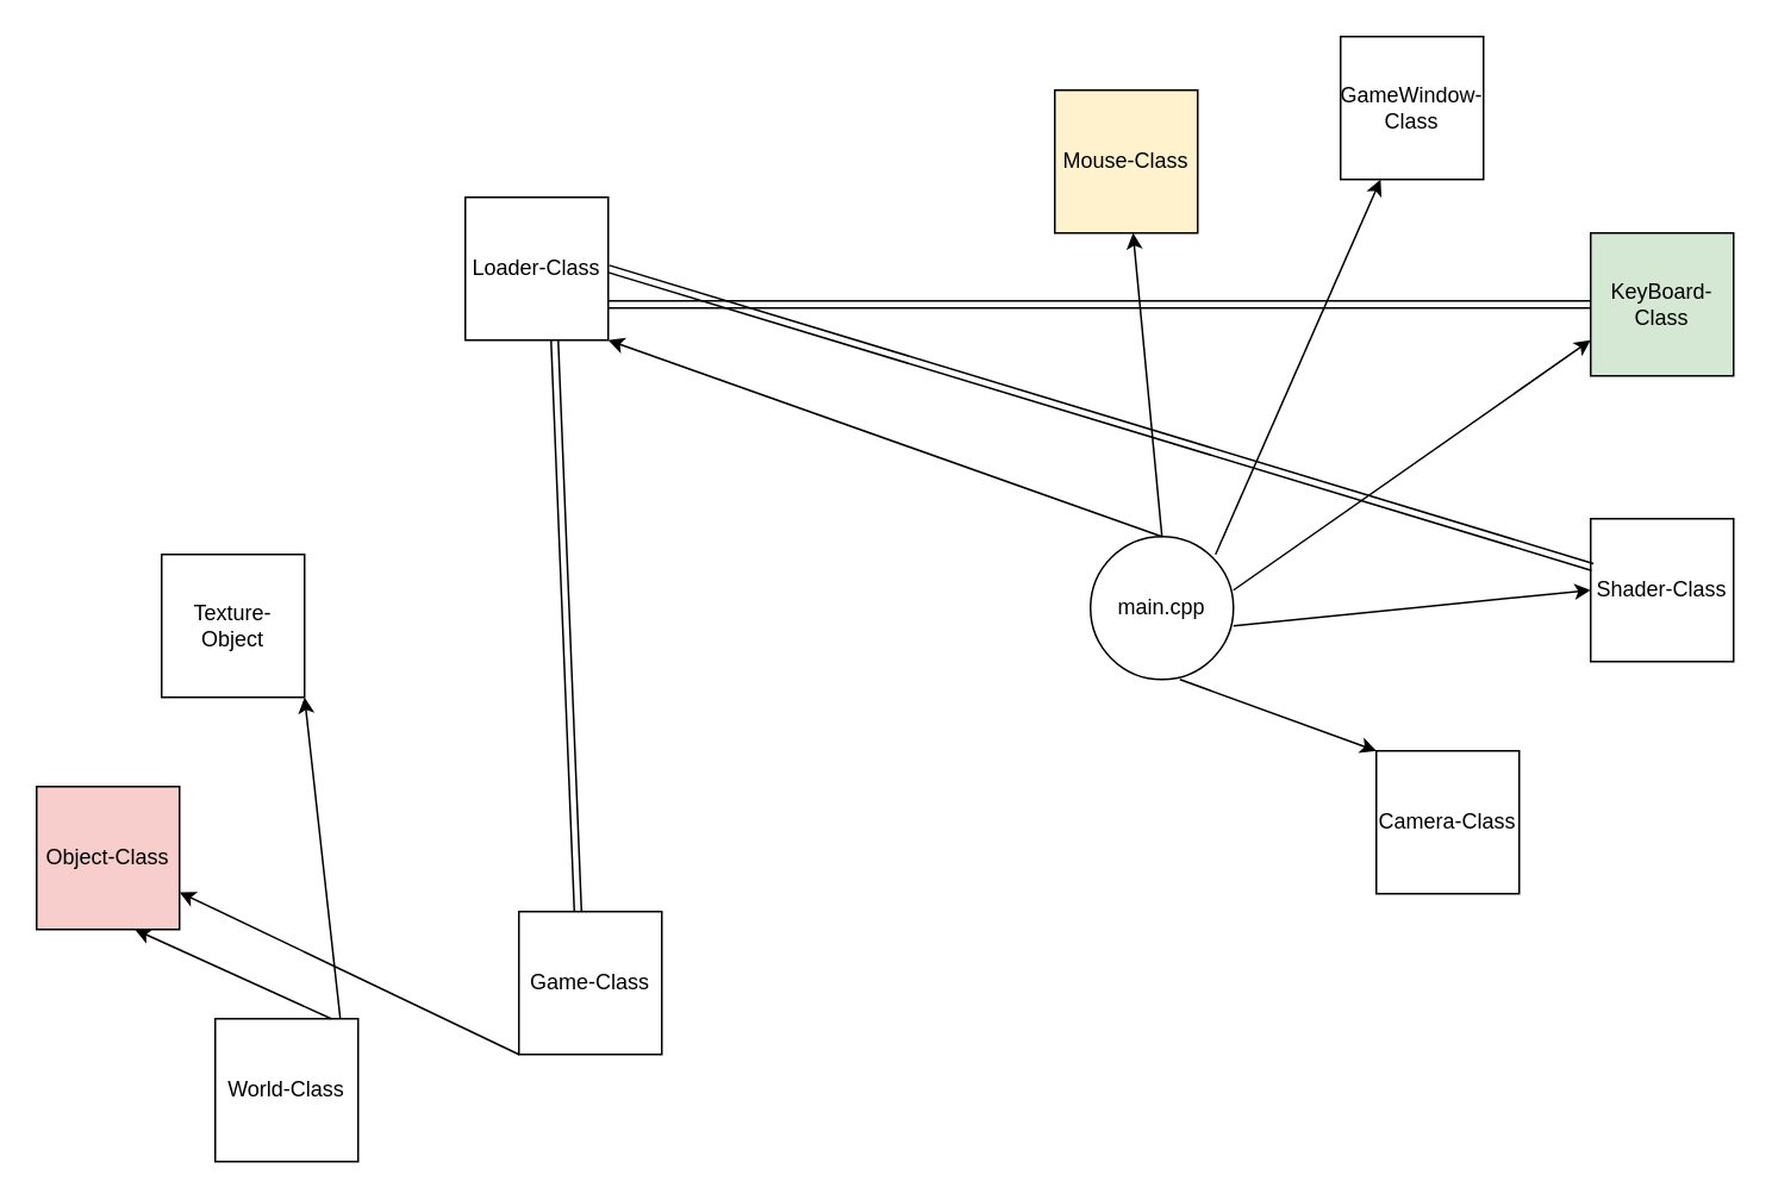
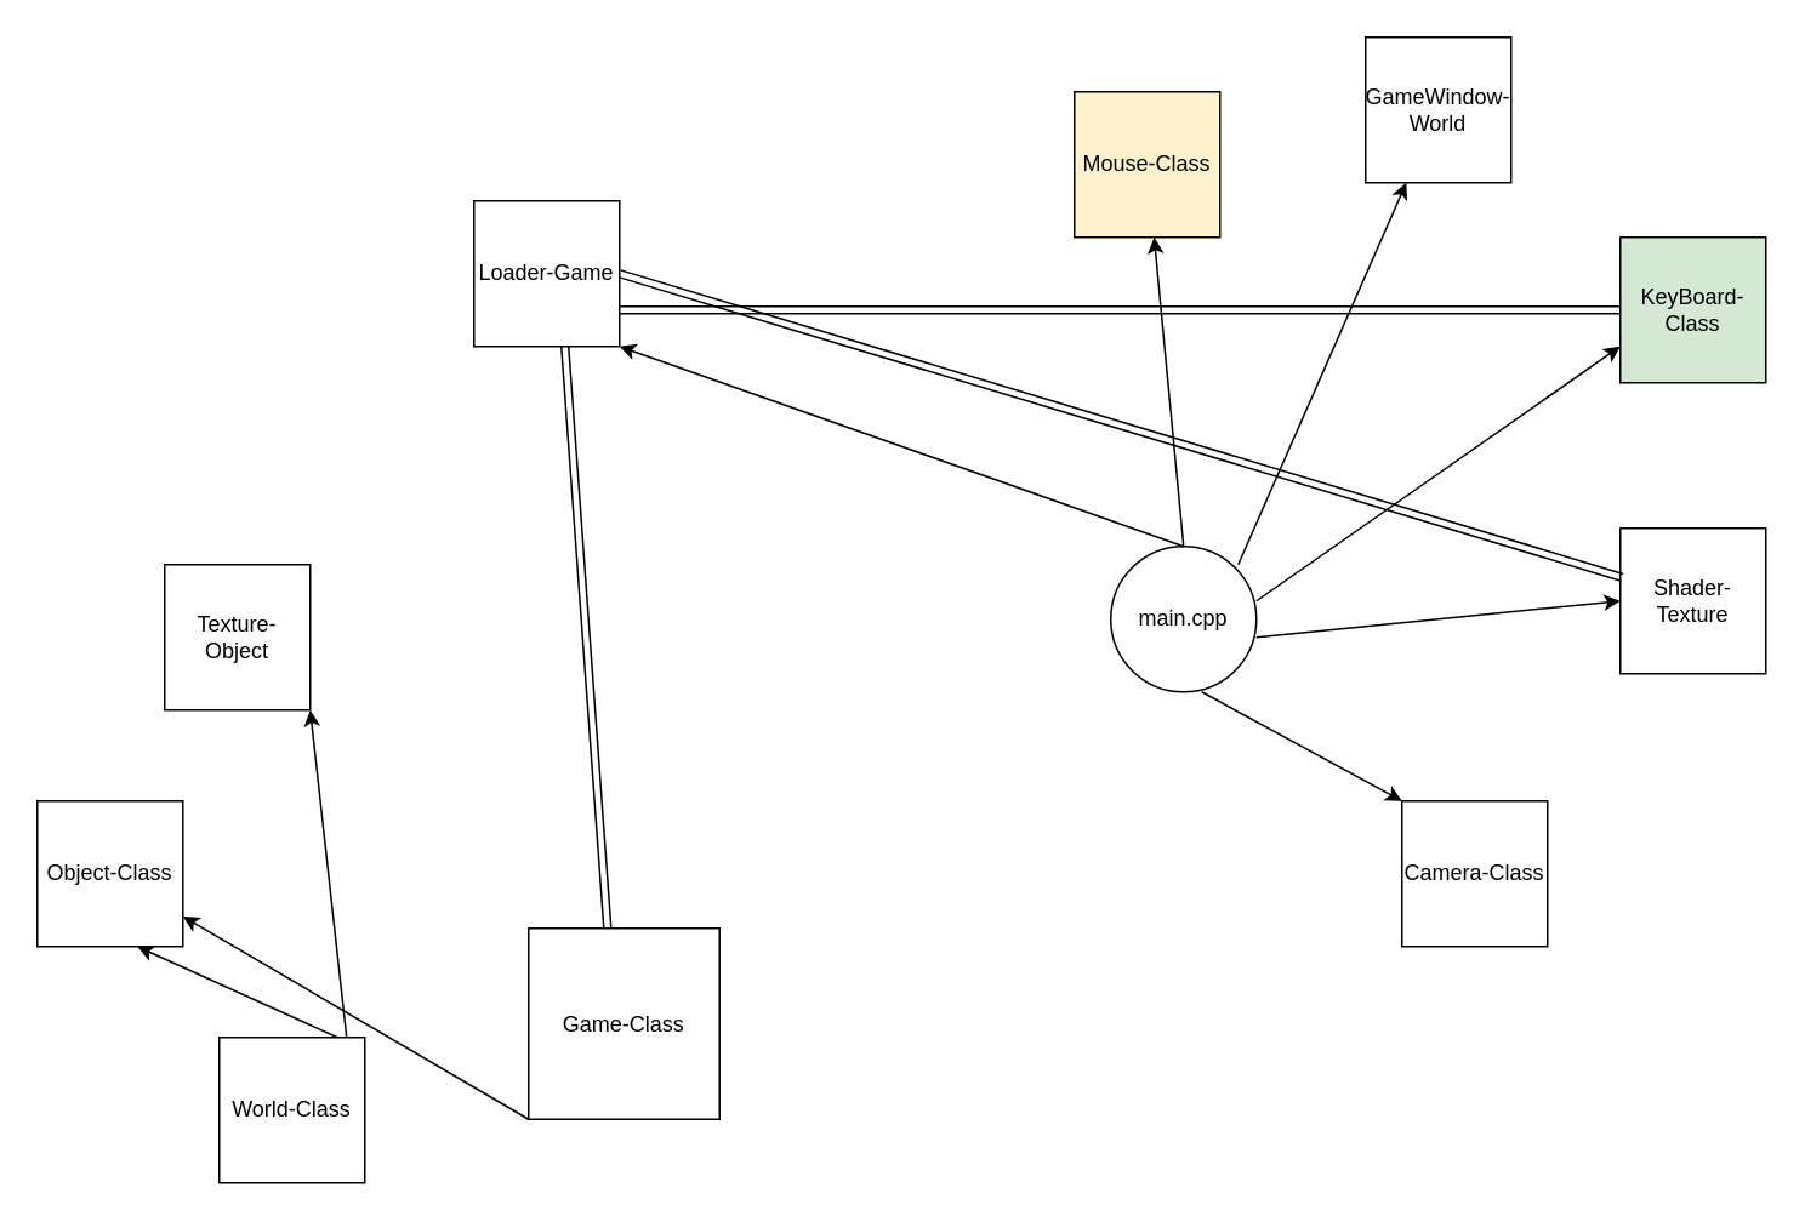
- <mxCell id="6" value="GameWindow-Class" style="whiteSpace=wrap;html=1;aspect=fixed;" vertex="1" parent="1"><mxGeometry x="750" y="20" width="80" height="80" as="geometry" /></mxCell>
+ <mxCell id="6" value="GameWindow-World" style="whiteSpace=wrap;html=1;aspect=fixed;" vertex="1" parent="1"><mxGeometry x="750" y="20" width="80" height="80" as="geometry" /></mxCell>
- <mxCell id="4" value="Loader-Class" style="whiteSpace=wrap;html=1;aspect=fixed;" vertex="1" parent="1"><mxGeometry x="260" y="110" width="80" height="80" as="geometry" /></mxCell>
+ <mxCell id="4" value="Loader-Game" style="whiteSpace=wrap;html=1;aspect=fixed;" vertex="1" parent="1"><mxGeometry x="260" y="110" width="80" height="80" as="geometry" /></mxCell>
- <mxCell id="8" value="Shader-Class" style="whiteSpace=wrap;html=1;aspect=fixed;" vertex="1" parent="1"><mxGeometry x="890" y="290" width="80" height="80" as="geometry" /></mxCell>
+ <mxCell id="8" value="Shader-Texture" style="whiteSpace=wrap;html=1;aspect=fixed;" vertex="1" parent="1"><mxGeometry x="890" y="290" width="80" height="80" as="geometry" /></mxCell>
- <mxCell id="9" value="Camera-Class" style="whiteSpace=wrap;html=1;aspect=fixed;" vertex="1" parent="1"><mxGeometry x="770" y="420" width="80" height="80" as="geometry" /></mxCell>
+ <mxCell id="9" value="Camera-Class" style="whiteSpace=wrap;html=1;aspect=fixed;" vertex="1" parent="1"><mxGeometry x="770" y="440" width="80" height="80" as="geometry" /></mxCell>
- <mxCell id="20" value="Object-Class" style="whiteSpace=wrap;html=1;aspect=fixed;fillColor=#f8cecc;" vertex="1" parent="1"><mxGeometry x="20" y="440" width="80" height="80" as="geometry" /></mxCell>
+ <mxCell id="20" value="Object-Class" style="whiteSpace=wrap;html=1;aspect=fixed;" vertex="1" parent="1"><mxGeometry x="20" y="440" width="80" height="80" as="geometry" /></mxCell>
- <mxCell id="3" value="Game-Class" style="whiteSpace=wrap;html=1;aspect=fixed;" vertex="1" parent="1"><mxGeometry x="290" y="510" width="80" height="80" as="geometry" /></mxCell>
+ <mxCell id="3" value="Game-Class" style="whiteSpace=wrap;html=1;aspect=fixed;" vertex="1" parent="1"><mxGeometry x="290" y="510" width="105" height="105" as="geometry" /></mxCell>
